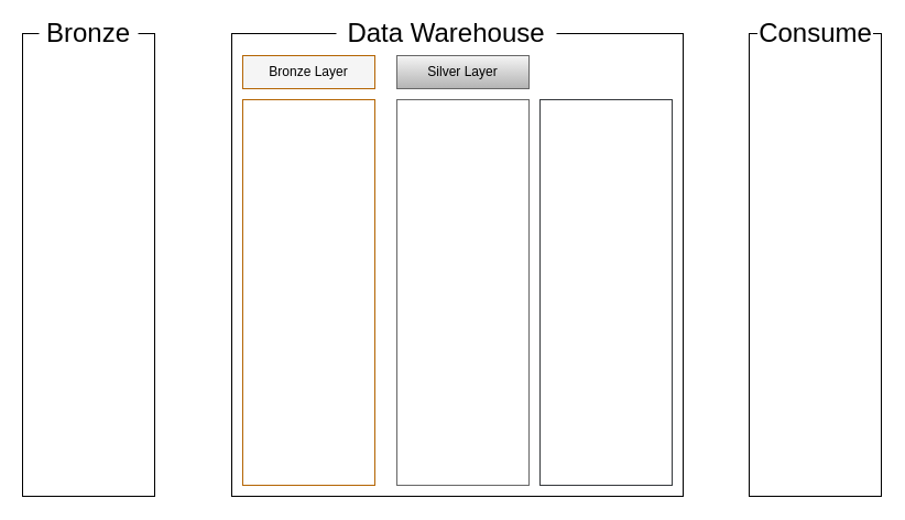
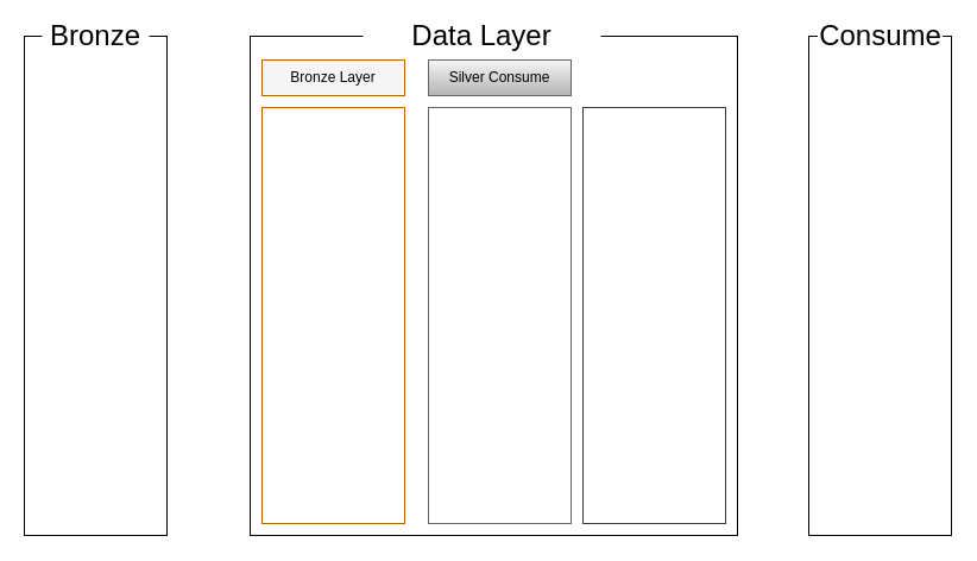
- <mxCell id="7" value="&lt;font style=&quot;font-size: 24px;&quot;&gt;Data Warehouse&lt;/font&gt;" style="rounded=0;whiteSpace=wrap;html=1;fillColor=default;strokeColor=none;" parent="1" vertex="1"><mxGeometry x="305" y="20" width="200" height="20" as="geometry" /></mxCell>
+ <mxCell id="7" value="&lt;font style=&quot;font-size: 24px;&quot;&gt;Data Layer&lt;/font&gt;" style="rounded=0;whiteSpace=wrap;html=1;fillColor=default;strokeColor=none;" parent="1" vertex="1"><mxGeometry x="305" y="20" width="200" height="20" as="geometry" /></mxCell>
- <mxCell id="10" value="Silver&amp;nbsp;Layer" style="rounded=0;whiteSpace=wrap;html=1;fillColor=#f5f5f5;strokeColor=#666666;gradientColor=#b3b3b3;" parent="1" vertex="1"><mxGeometry x="360" y="50" width="120" height="30" as="geometry" /></mxCell>
+ <mxCell id="10" value="Silver&amp;nbsp;Consume" style="rounded=0;whiteSpace=wrap;html=1;fillColor=#f5f5f5;strokeColor=#666666;gradientColor=#b3b3b3;" parent="1" vertex="1"><mxGeometry x="360" y="50" width="120" height="30" as="geometry" /></mxCell>
